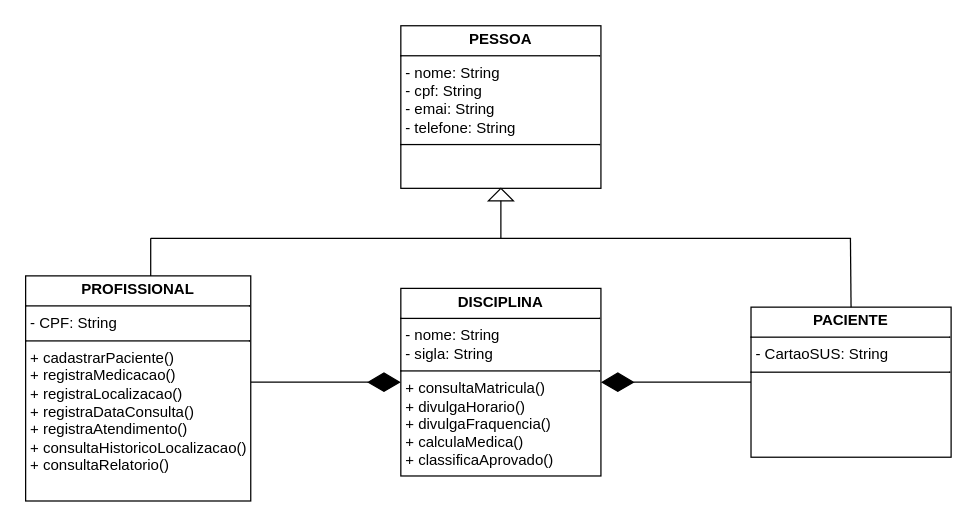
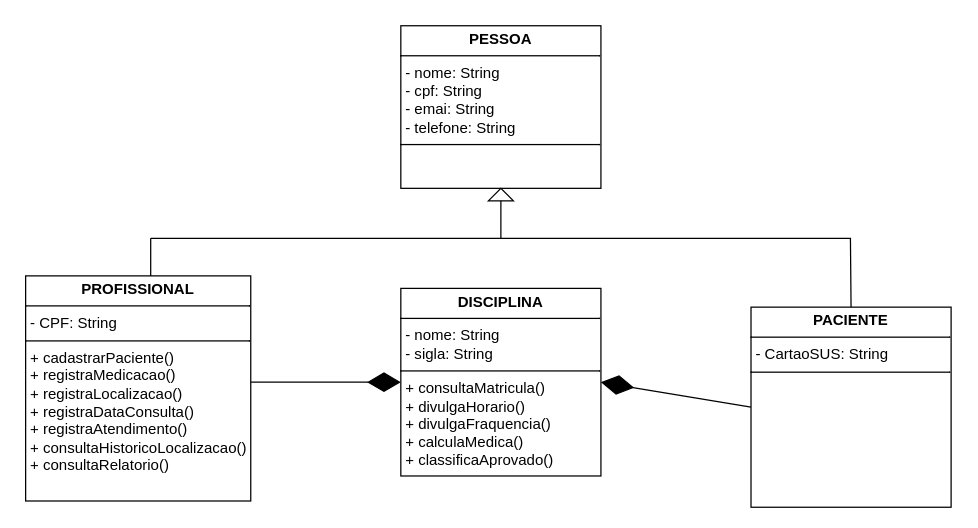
- <mxCell id="6" value="&lt;p style=&quot;margin:0px;margin-top:4px;text-align:center;&quot;&gt;&lt;b&gt;PACIENTE&lt;/b&gt;&lt;/p&gt;&lt;hr size=&quot;1&quot; style=&quot;border-style:solid;&quot;&gt;&lt;p style=&quot;margin:0px;margin-left:4px;&quot;&gt;- CartaoSUS: String&lt;/p&gt;&lt;hr size=&quot;1&quot; style=&quot;border-style:solid;&quot;&gt;&lt;p style=&quot;margin:0px;margin-left:4px;&quot;&gt;&lt;br&gt;&lt;/p&gt;" style="verticalAlign=top;align=left;overflow=fill;html=1;whiteSpace=wrap;" vertex="1" parent="1"><mxGeometry x="600" y="245" width="160" height="120" as="geometry" /></mxCell>
+ <mxCell id="6" value="&lt;p style=&quot;margin:0px;margin-top:4px;text-align:center;&quot;&gt;&lt;b&gt;PACIENTE&lt;/b&gt;&lt;/p&gt;&lt;hr size=&quot;1&quot; style=&quot;border-style:solid;&quot;&gt;&lt;p style=&quot;margin:0px;margin-left:4px;&quot;&gt;- CartaoSUS: String&lt;/p&gt;&lt;hr size=&quot;1&quot; style=&quot;border-style:solid;&quot;&gt;&lt;p style=&quot;margin:0px;margin-left:4px;&quot;&gt;&lt;br&gt;&lt;/p&gt;" style="verticalAlign=top;align=left;overflow=fill;html=1;whiteSpace=wrap;" vertex="1" parent="1"><mxGeometry x="600" y="245" width="160" height="160" as="geometry" /></mxCell>
